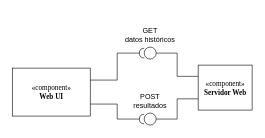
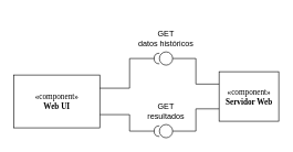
- <mxCell id="9" value="POST resultados" style="text;html=1;align=center;verticalAlign=middle;whiteSpace=wrap;rounded=0;" parent="7" vertex="1"><mxGeometry x="20" y="-5" width="80" height="30" as="geometry" /></mxCell>
+ <mxCell id="9" value="GET resultados" style="text;html=1;align=center;verticalAlign=middle;whiteSpace=wrap;rounded=0;" parent="7" vertex="1"><mxGeometry x="20" y="-5" width="80" height="30" as="geometry" /></mxCell>
